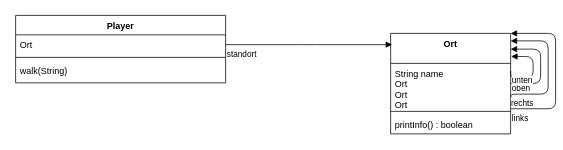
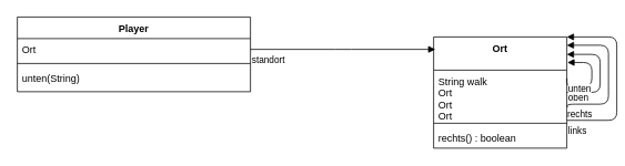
- <mxCell id="5" value="walk(String)" style="text;strokeColor=none;fillColor=none;align=left;verticalAlign=top;spacingLeft=4;spacingRight=4;overflow=hidden;rotatable=0;points=[[0,0.5],[1,0.5]];portConstraint=eastwest;" vertex="1" parent="2"><mxGeometry y="60" width="280" height="30" as="geometry" /></mxCell>
+ <mxCell id="5" value="unten(String)" style="text;strokeColor=none;fillColor=none;align=left;verticalAlign=top;spacingLeft=4;spacingRight=4;overflow=hidden;rotatable=0;points=[[0,0.5],[1,0.5]];portConstraint=eastwest;" vertex="1" parent="2"><mxGeometry y="60" width="280" height="30" as="geometry" /></mxCell>
- <mxCell id="7" value="String name&#10;Ort&#10;Ort&#10;Ort&#10;Ort" style="text;strokeColor=none;fillColor=none;align=left;verticalAlign=top;spacingLeft=4;spacingRight=4;overflow=hidden;rotatable=0;points=[[0,0.5],[1,0.5]];portConstraint=eastwest;" vertex="1" parent="6"><mxGeometry y="40" width="160" height="60" as="geometry" /></mxCell>
+ <mxCell id="7" value="String walk&#10;Ort&#10;Ort&#10;Ort&#10;Ort" style="text;strokeColor=none;fillColor=none;align=left;verticalAlign=top;spacingLeft=4;spacingRight=4;overflow=hidden;rotatable=0;points=[[0,0.5],[1,0.5]];portConstraint=eastwest;" vertex="1" parent="6"><mxGeometry y="40" width="160" height="60" as="geometry" /></mxCell>
- <mxCell id="9" value="printInfo() : boolean" style="text;strokeColor=none;fillColor=none;align=left;verticalAlign=top;spacingLeft=4;spacingRight=4;overflow=hidden;rotatable=0;points=[[0,0.5],[1,0.5]];portConstraint=eastwest;" vertex="1" parent="6"><mxGeometry y="108" width="160" height="26" as="geometry" /></mxCell>
+ <mxCell id="9" value="rechts() : boolean" style="text;strokeColor=none;fillColor=none;align=left;verticalAlign=top;spacingLeft=4;spacingRight=4;overflow=hidden;rotatable=0;points=[[0,0.5],[1,0.5]];portConstraint=eastwest;" vertex="1" parent="6"><mxGeometry y="108" width="160" height="26" as="geometry" /></mxCell>
